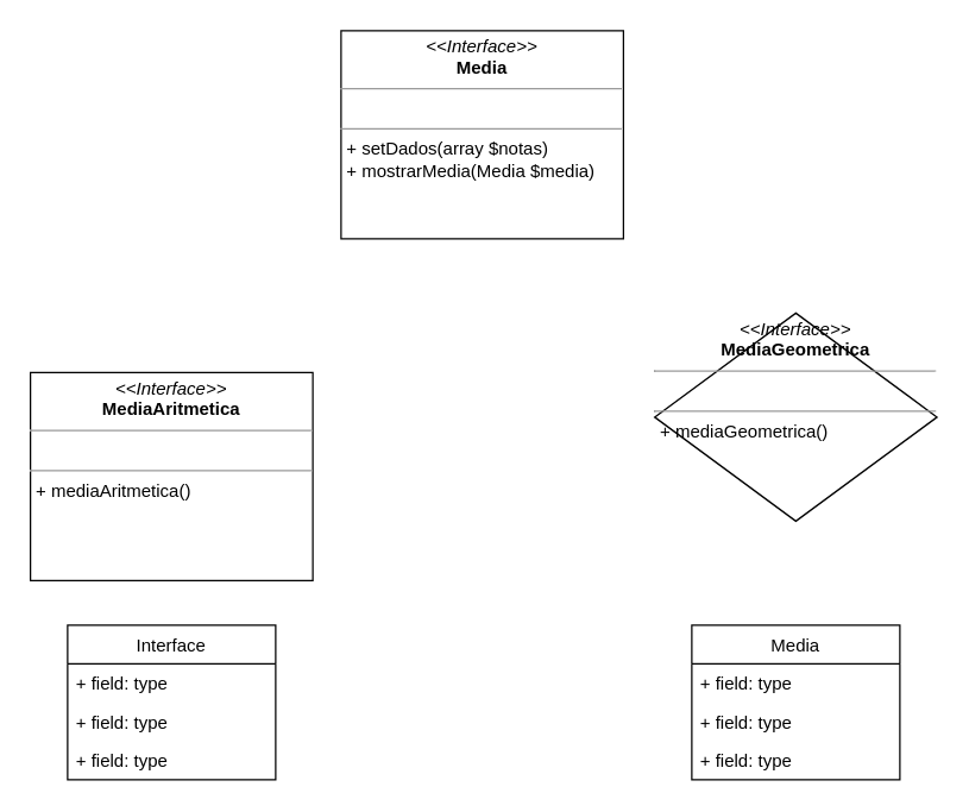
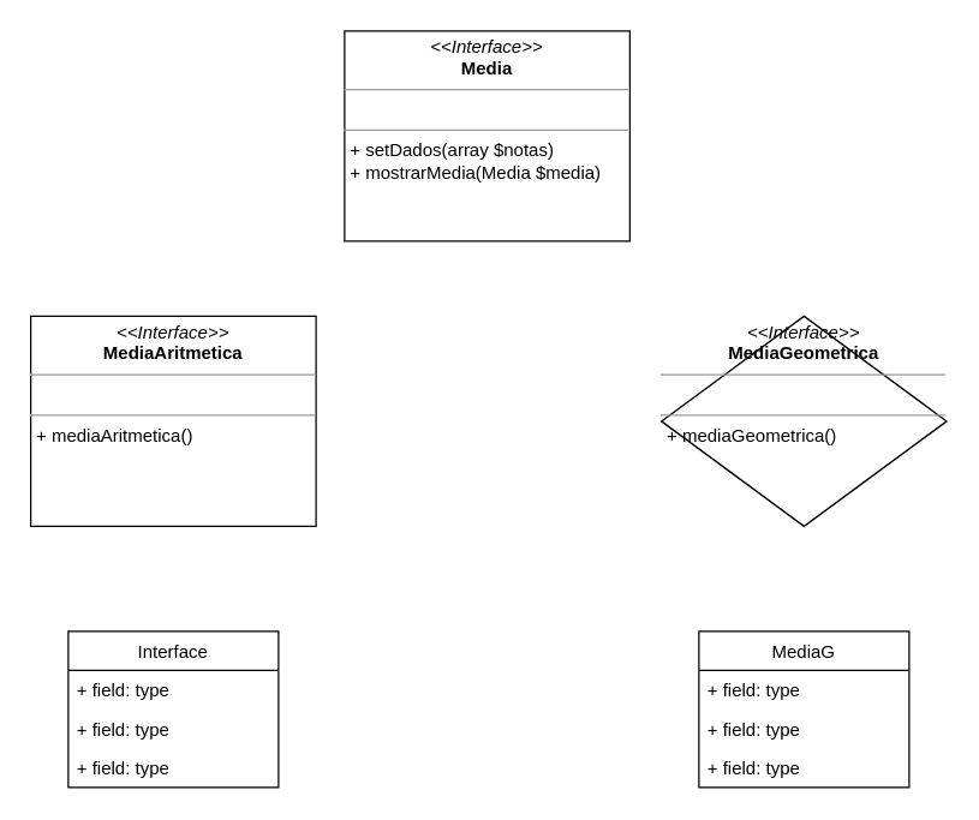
- <mxCell id="11" value="&lt;p style=&quot;margin:0px;margin-top:4px;text-align:center;&quot;&gt;&lt;i&gt;&amp;lt;&amp;lt;Interface&amp;gt;&amp;gt;&lt;/i&gt;&lt;br&gt;&lt;b&gt;MediaAritmetica&lt;/b&gt;&lt;/p&gt;&lt;hr size=&quot;1&quot;&gt;&lt;p style=&quot;margin:0px;margin-left:4px;&quot;&gt;&lt;br&gt;&lt;/p&gt;&lt;hr size=&quot;1&quot;&gt;&lt;p style=&quot;margin:0px;margin-left:4px;&quot;&gt;+ mediaAritmetica()&lt;br&gt;&lt;br&gt;&lt;/p&gt;" style="verticalAlign=top;align=left;overflow=fill;fontSize=12;fontFamily=Helvetica;html=1;" vertex="1" parent="1"><mxGeometry x="20" y="250" width="190" height="140" as="geometry" /></mxCell>
+ <mxCell id="11" value="&lt;p style=&quot;margin:0px;margin-top:4px;text-align:center;&quot;&gt;&lt;i&gt;&amp;lt;&amp;lt;Interface&amp;gt;&amp;gt;&lt;/i&gt;&lt;br&gt;&lt;b&gt;MediaAritmetica&lt;/b&gt;&lt;/p&gt;&lt;hr size=&quot;1&quot;&gt;&lt;p style=&quot;margin:0px;margin-left:4px;&quot;&gt;&lt;br&gt;&lt;/p&gt;&lt;hr size=&quot;1&quot;&gt;&lt;p style=&quot;margin:0px;margin-left:4px;&quot;&gt;+ mediaAritmetica()&lt;br&gt;&lt;br&gt;&lt;/p&gt;" style="verticalAlign=top;align=left;overflow=fill;fontSize=12;fontFamily=Helvetica;html=1;" vertex="1" parent="1"><mxGeometry x="20" y="210" width="190" height="140" as="geometry" /></mxCell>
- <mxCell id="6" value="Media" style="swimlane;fontStyle=0;childLayout=stackLayout;horizontal=1;startSize=26;fillColor=none;horizontalStack=0;resizeParent=1;resizeParentMax=0;resizeLast=0;collapsible=1;marginBottom=0;" vertex="1" parent="1"><mxGeometry x="465" y="420" width="140" height="104" as="geometry" /></mxCell>
+ <mxCell id="6" value="MediaG" style="swimlane;fontStyle=0;childLayout=stackLayout;horizontal=1;startSize=26;fillColor=none;horizontalStack=0;resizeParent=1;resizeParentMax=0;resizeLast=0;collapsible=1;marginBottom=0;" vertex="1" parent="1"><mxGeometry x="465" y="420" width="140" height="104" as="geometry" /></mxCell>
